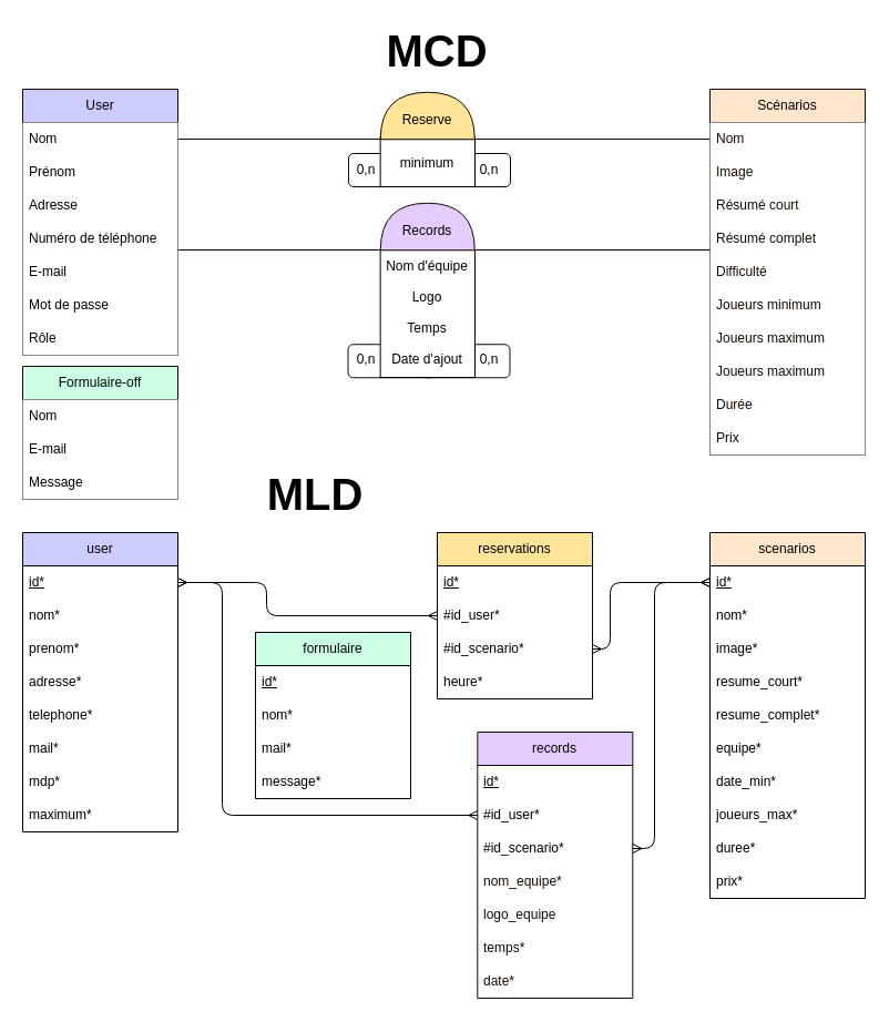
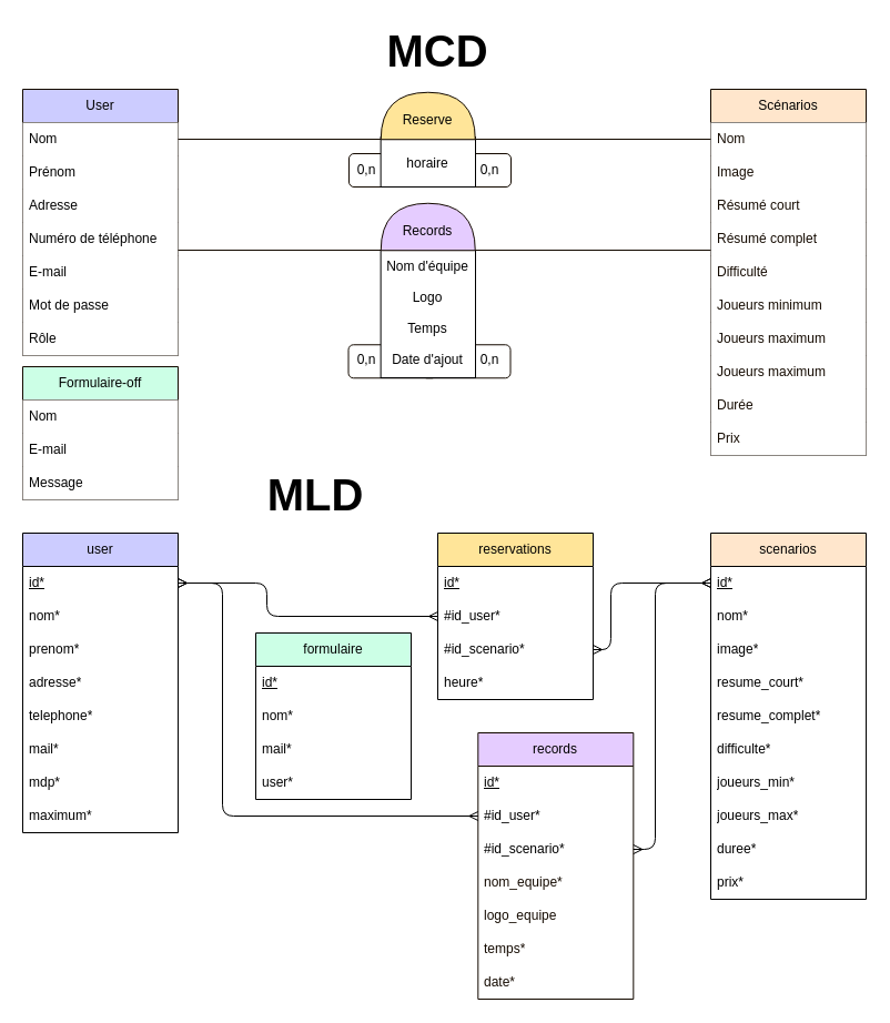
- <mxCell id="72" value="minimum" style="text;html=1;strokeColor=none;fillColor=none;align=center;verticalAlign=middle;whiteSpace=wrap;rounded=0;fontColor=default;" parent="1" vertex="1"><mxGeometry x="355.25" y="131.5" width="60" height="30" as="geometry" /></mxCell>
+ <mxCell id="72" value="horaire" style="text;html=1;strokeColor=none;fillColor=none;align=center;verticalAlign=middle;whiteSpace=wrap;rounded=0;fontColor=default;" parent="1" vertex="1"><mxGeometry x="355.25" y="131.5" width="60" height="30" as="geometry" /></mxCell>
- <mxCell id="51" value="equipe*" style="text;strokeColor=none;fillColor=none;align=left;verticalAlign=middle;spacingLeft=4;spacingRight=4;overflow=hidden;points=[[0,0.5],[1,0.5]];portConstraint=eastwest;rotatable=0;whiteSpace=wrap;html=1;" parent="45" vertex="1"><mxGeometry y="180" width="140" height="30" as="geometry" /></mxCell>
+ <mxCell id="51" value="difficulte*" style="text;strokeColor=none;fillColor=none;align=left;verticalAlign=middle;spacingLeft=4;spacingRight=4;overflow=hidden;points=[[0,0.5],[1,0.5]];portConstraint=eastwest;rotatable=0;whiteSpace=wrap;html=1;" parent="45" vertex="1"><mxGeometry y="180" width="140" height="30" as="geometry" /></mxCell>
- <mxCell id="60" value="message*" style="text;strokeColor=none;fillColor=none;align=left;verticalAlign=middle;spacingLeft=4;spacingRight=4;overflow=hidden;points=[[0,0.5],[1,0.5]];portConstraint=eastwest;rotatable=0;whiteSpace=wrap;html=1;" parent="56" vertex="1"><mxGeometry y="120" width="140" height="30" as="geometry" /></mxCell>
+ <mxCell id="60" value="user*" style="text;strokeColor=none;fillColor=none;align=left;verticalAlign=middle;spacingLeft=4;spacingRight=4;overflow=hidden;points=[[0,0.5],[1,0.5]];portConstraint=eastwest;rotatable=0;whiteSpace=wrap;html=1;" parent="56" vertex="1"><mxGeometry y="120" width="140" height="30" as="geometry" /></mxCell>
- <mxCell id="52" value="date_min*" style="text;strokeColor=none;fillColor=none;align=left;verticalAlign=middle;spacingLeft=4;spacingRight=4;overflow=hidden;points=[[0,0.5],[1,0.5]];portConstraint=eastwest;rotatable=0;whiteSpace=wrap;html=1;" parent="45" vertex="1"><mxGeometry y="210" width="140" height="30" as="geometry" /></mxCell>
+ <mxCell id="52" value="joueurs_min*" style="text;strokeColor=none;fillColor=none;align=left;verticalAlign=middle;spacingLeft=4;spacingRight=4;overflow=hidden;points=[[0,0.5],[1,0.5]];portConstraint=eastwest;rotatable=0;whiteSpace=wrap;html=1;" parent="45" vertex="1"><mxGeometry y="210" width="140" height="30" as="geometry" /></mxCell>
